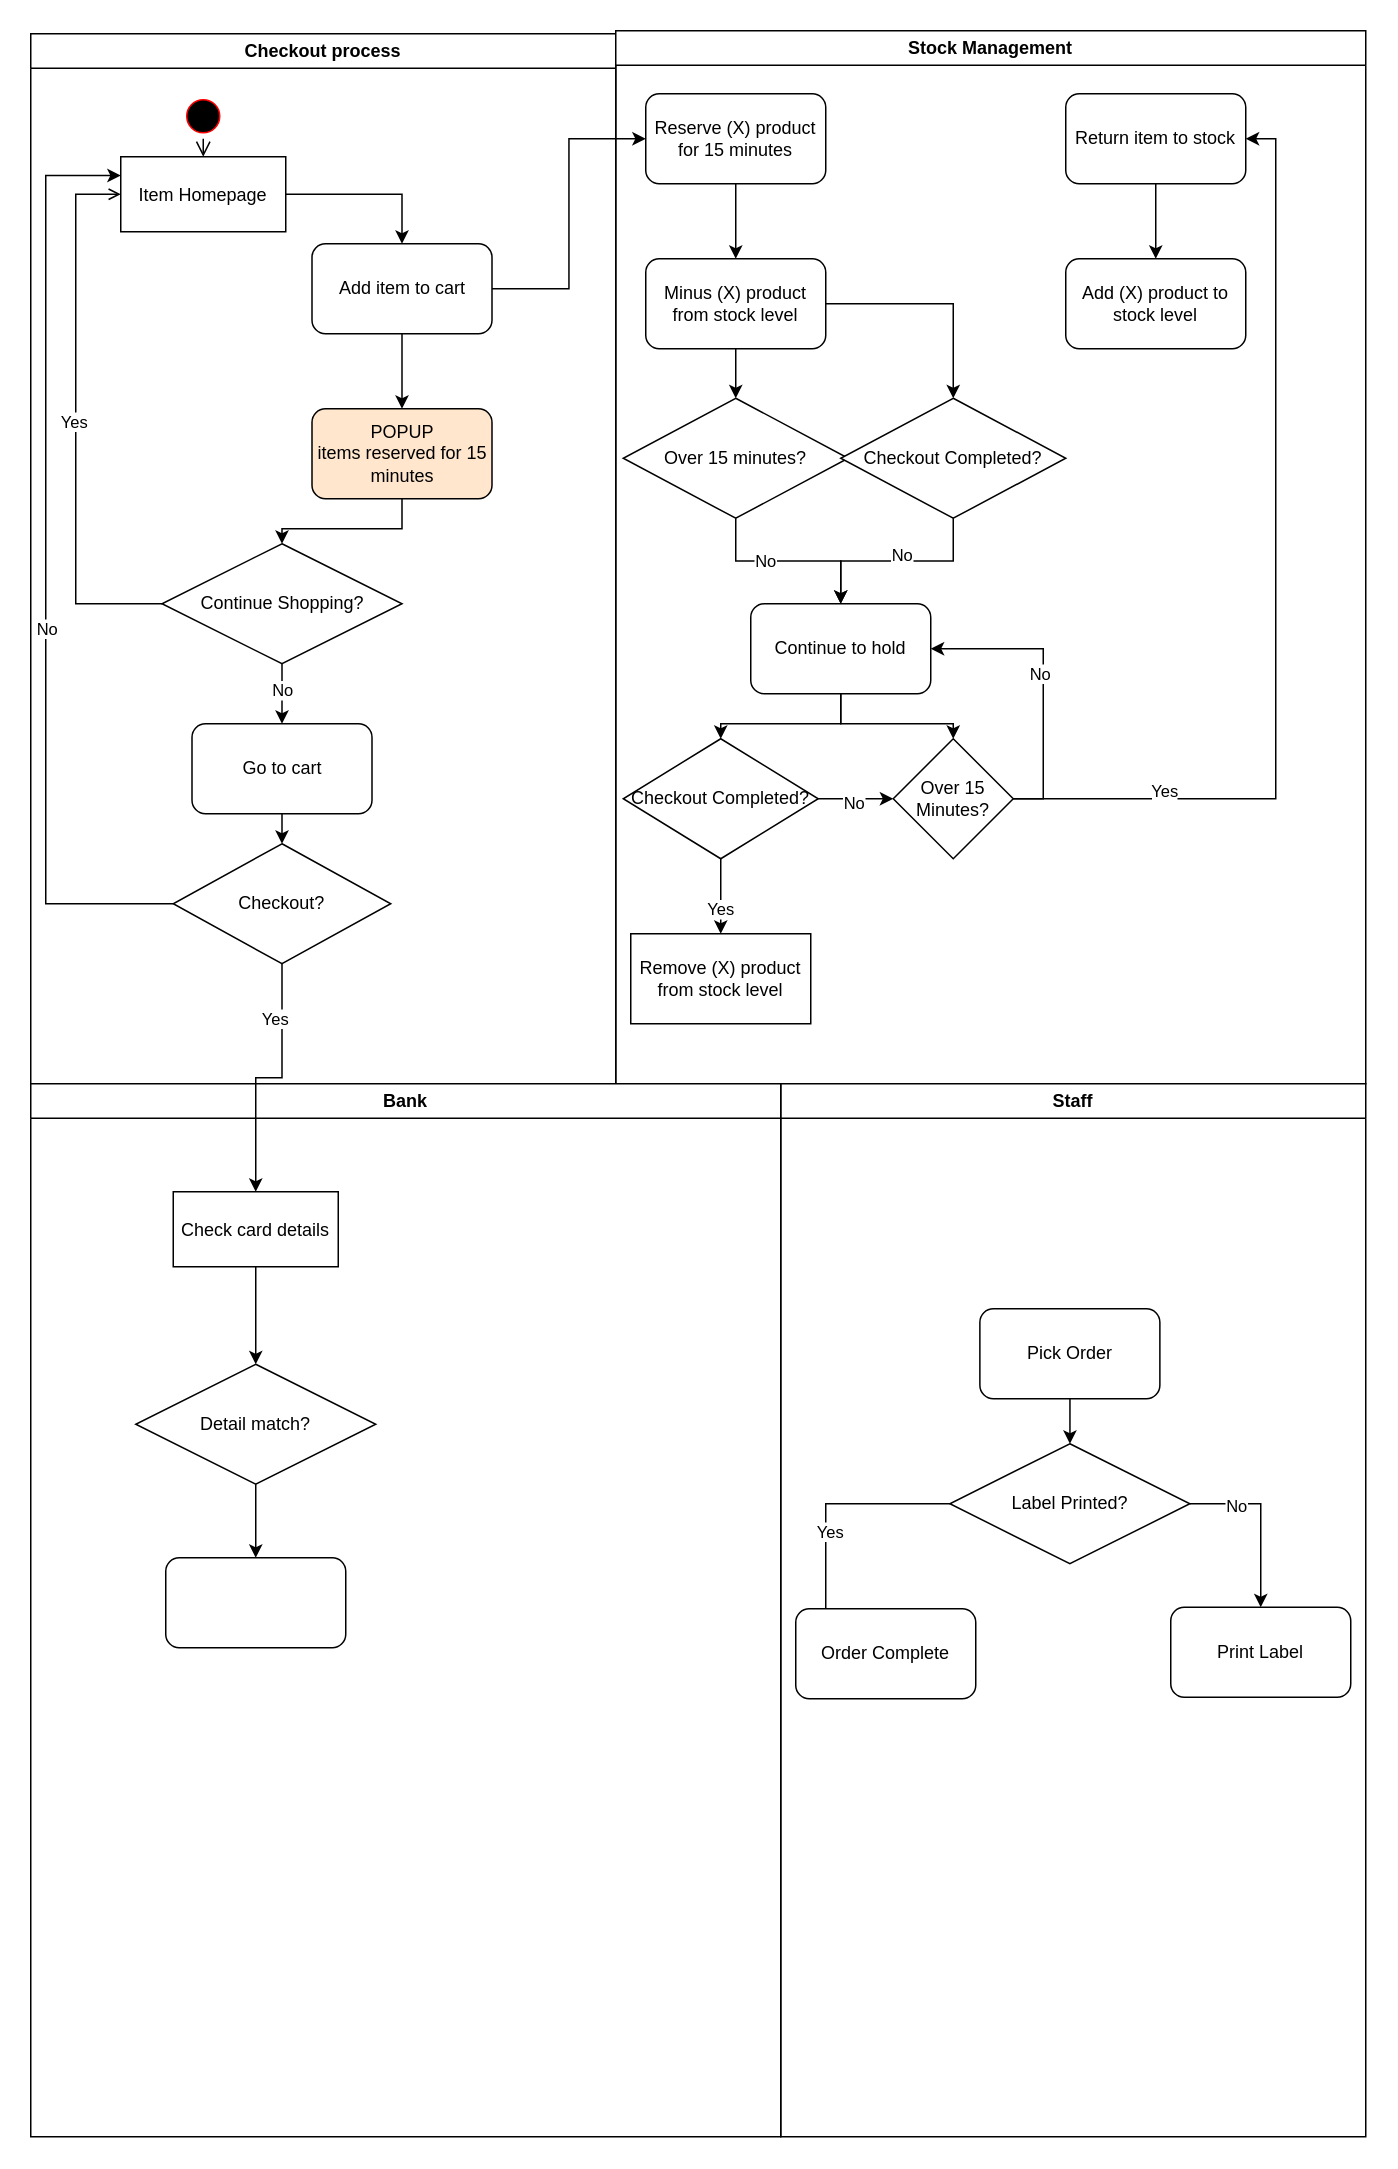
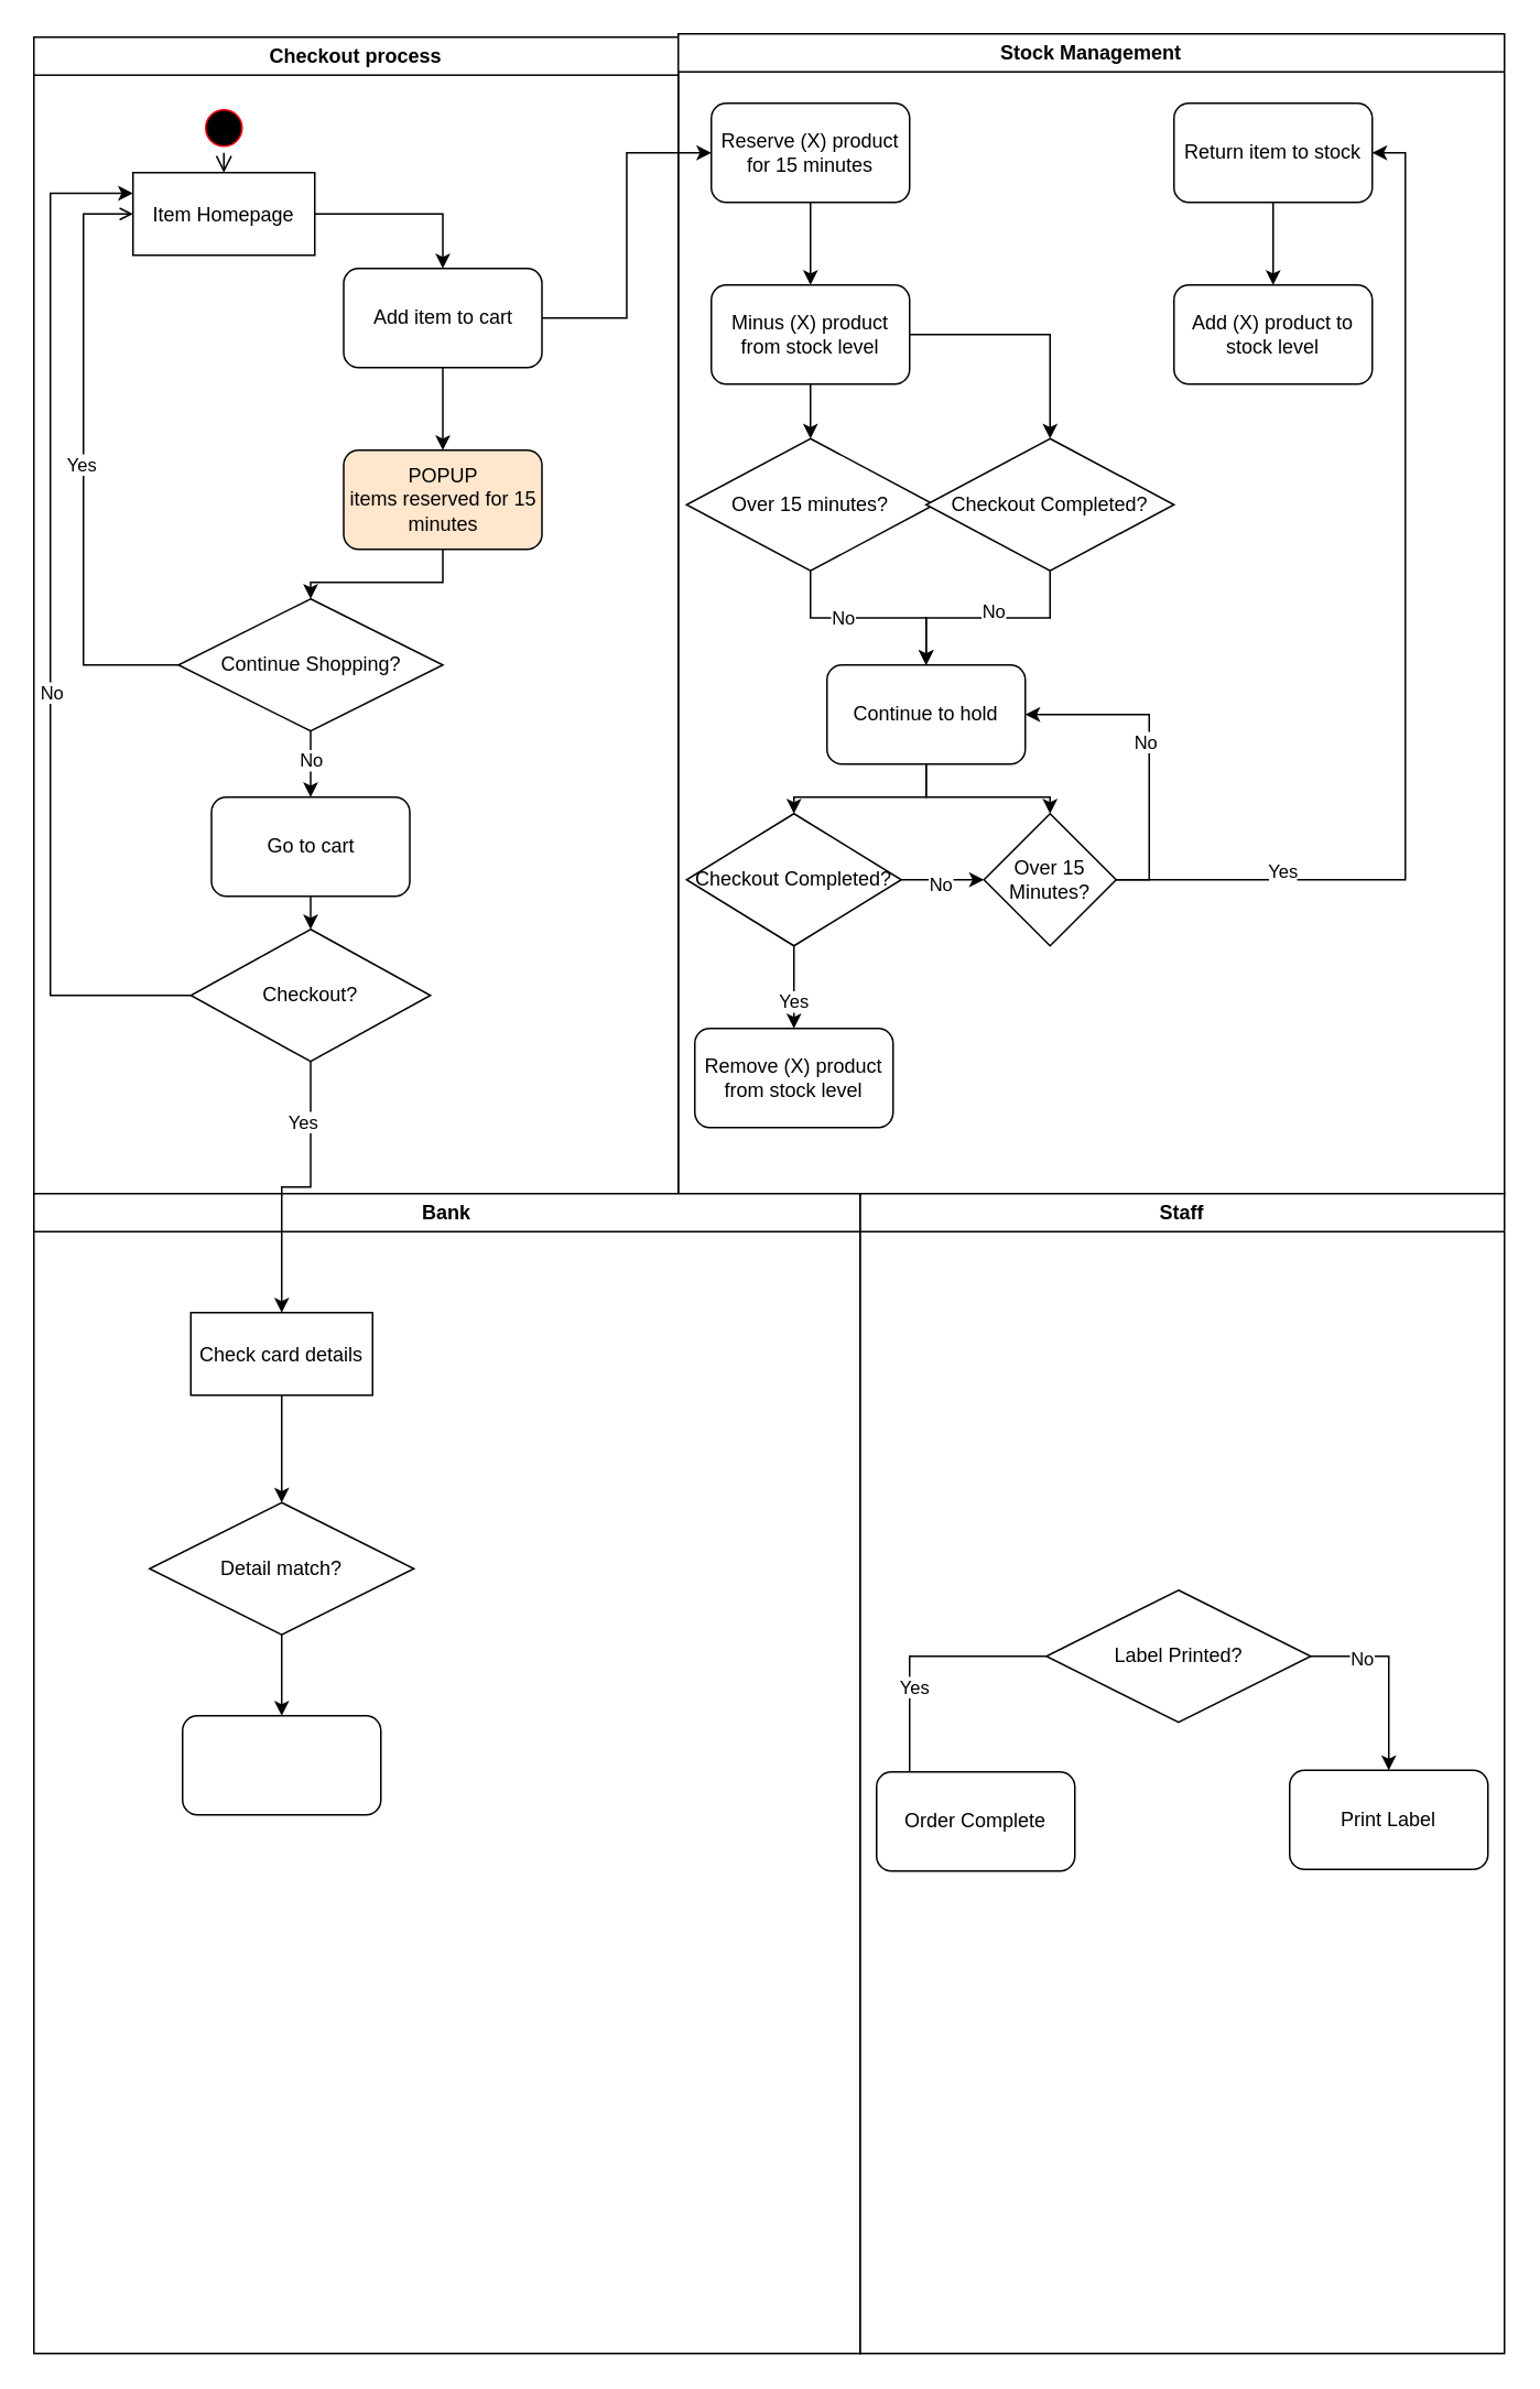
- <mxCell id="49" value="Remove (X) product from stock level" style="whiteSpace=wrap;html=1;rounded=0;" vertex="1" parent="21"><mxGeometry x="10" y="602" width="120" height="60" as="geometry" /></mxCell>
+ <mxCell id="49" value="Remove (X) product from stock level" style="rounded=1;whiteSpace=wrap;html=1;" vertex="1" parent="21"><mxGeometry x="10" y="602" width="120" height="60" as="geometry" /></mxCell>
- <mxCell id="58" value="Pick Order" style="rounded=1;whiteSpace=wrap;html=1;" vertex="1" parent="50"><mxGeometry x="132.75" y="150" width="120" height="60" as="geometry" /></mxCell>
- <mxCell id="57" value="" style="edgeStyle=orthogonalEdgeStyle;rounded=0;orthogonalLoop=1;jettySize=auto;html=1;" edge="1" parent="50" source="58" target="55"><mxGeometry relative="1" as="geometry" /></mxCell>
